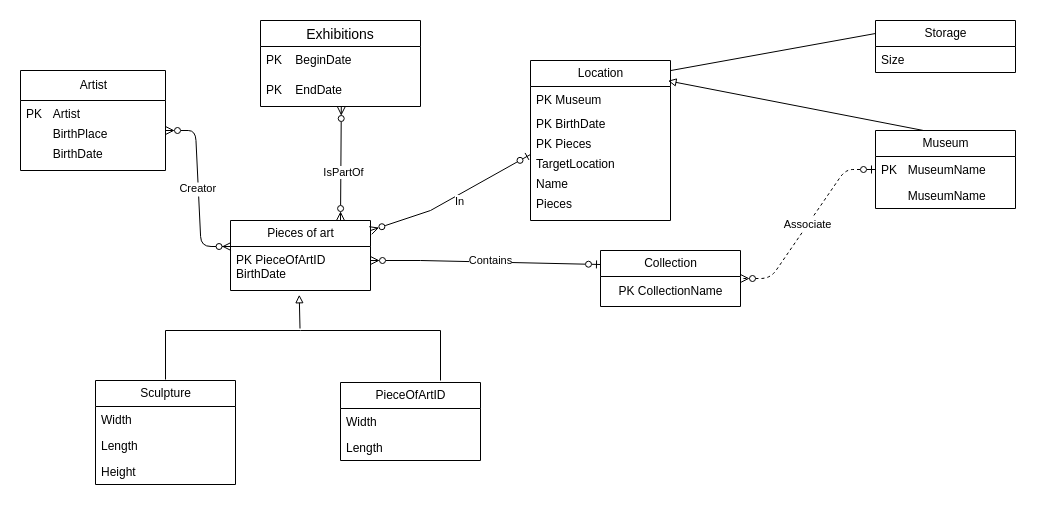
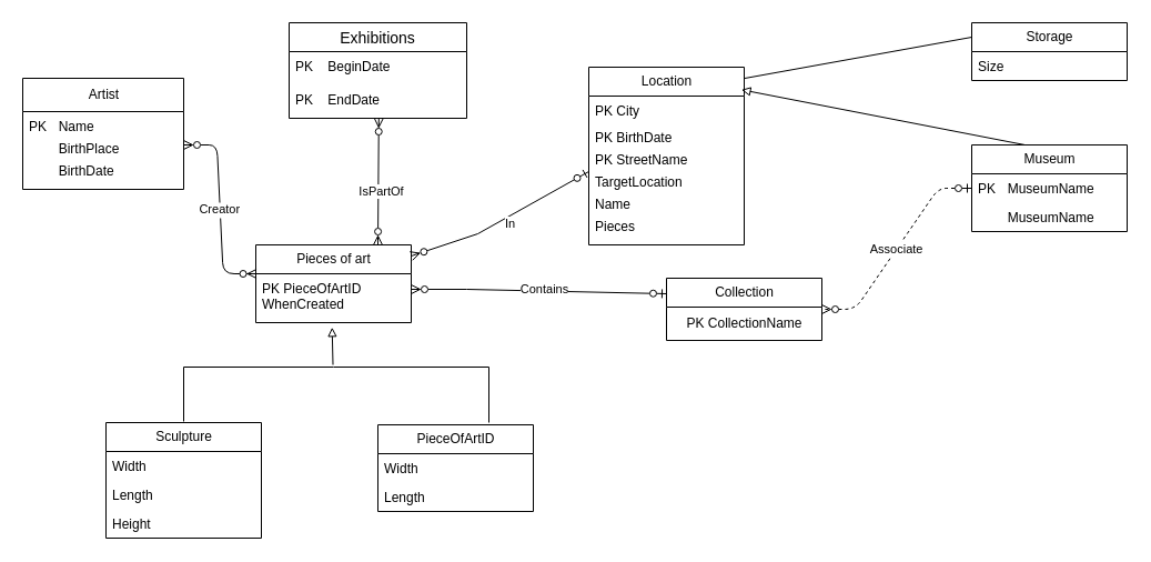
- <mxCell id="21" value="PK Museum" style="text;strokeColor=none;fillColor=none;align=left;verticalAlign=top;spacingLeft=4;spacingRight=4;overflow=hidden;rotatable=0;points=[[0,0.5],[1,0.5]];portConstraint=eastwest;whiteSpace=wrap;html=1;" parent="20" vertex="1"><mxGeometry y="26" width="140" height="24" as="geometry" /></mxCell>
+ <mxCell id="21" value="PK City" style="text;strokeColor=none;fillColor=none;align=left;verticalAlign=top;spacingLeft=4;spacingRight=4;overflow=hidden;rotatable=0;points=[[0,0.5],[1,0.5]];portConstraint=eastwest;whiteSpace=wrap;html=1;" parent="20" vertex="1"><mxGeometry y="26" width="140" height="24" as="geometry" /></mxCell>
- <mxCell id="3" value="&lt;div&gt;PK&lt;span style=&quot;background-color: transparent; color: light-dark(rgb(0, 0, 0), rgb(255, 255, 255)); white-space: pre;&quot;&gt;&#09;&lt;/span&gt;&lt;span style=&quot;background-color: transparent; color: light-dark(rgb(0, 0, 0), rgb(255, 255, 255));&quot;&gt;Artist&lt;/span&gt;&lt;/div&gt;" style="text;strokeColor=none;fillColor=none;align=left;verticalAlign=top;spacingLeft=4;spacingRight=4;overflow=hidden;rotatable=0;points=[[0,0.5],[1,0.5]];portConstraint=eastwest;whiteSpace=wrap;html=1;" parent="2" vertex="1"><mxGeometry y="30" width="145" height="20" as="geometry" /></mxCell>
+ <mxCell id="3" value="&lt;div&gt;PK&lt;span style=&quot;background-color: transparent; color: light-dark(rgb(0, 0, 0), rgb(255, 255, 255)); white-space: pre;&quot;&gt;&#09;&lt;/span&gt;&lt;span style=&quot;background-color: transparent; color: light-dark(rgb(0, 0, 0), rgb(255, 255, 255));&quot;&gt;Name&lt;/span&gt;&lt;/div&gt;" style="text;strokeColor=none;fillColor=none;align=left;verticalAlign=top;spacingLeft=4;spacingRight=4;overflow=hidden;rotatable=0;points=[[0,0.5],[1,0.5]];portConstraint=eastwest;whiteSpace=wrap;html=1;" parent="2" vertex="1"><mxGeometry y="30" width="145" height="20" as="geometry" /></mxCell>
- <mxCell id="23" value="PK Pieces" style="text;strokeColor=none;fillColor=none;align=left;verticalAlign=top;spacingLeft=4;spacingRight=4;overflow=hidden;rotatable=0;points=[[0,0.5],[1,0.5]];portConstraint=eastwest;whiteSpace=wrap;html=1;" vertex="1" parent="20"><mxGeometry y="70" width="140" height="20" as="geometry" /></mxCell>
+ <mxCell id="23" value="PK StreetName" style="text;strokeColor=none;fillColor=none;align=left;verticalAlign=top;spacingLeft=4;spacingRight=4;overflow=hidden;rotatable=0;points=[[0,0.5],[1,0.5]];portConstraint=eastwest;whiteSpace=wrap;html=1;" vertex="1" parent="20"><mxGeometry y="70" width="140" height="20" as="geometry" /></mxCell>
- <mxCell id="7" value="&lt;div&gt;PK PieceOfArtID&lt;/div&gt;BirthDate" style="text;strokeColor=none;fillColor=none;align=left;verticalAlign=top;spacingLeft=4;spacingRight=4;overflow=hidden;rotatable=0;points=[[0,0.5],[1,0.5]];portConstraint=eastwest;whiteSpace=wrap;html=1;" parent="6" vertex="1"><mxGeometry y="26" width="140" height="44" as="geometry" /></mxCell>
+ <mxCell id="7" value="&lt;div&gt;PK PieceOfArtID&lt;/div&gt;WhenCreated" style="text;strokeColor=none;fillColor=none;align=left;verticalAlign=top;spacingLeft=4;spacingRight=4;overflow=hidden;rotatable=0;points=[[0,0.5],[1,0.5]];portConstraint=eastwest;whiteSpace=wrap;html=1;" parent="6" vertex="1"><mxGeometry y="26" width="140" height="44" as="geometry" /></mxCell>
